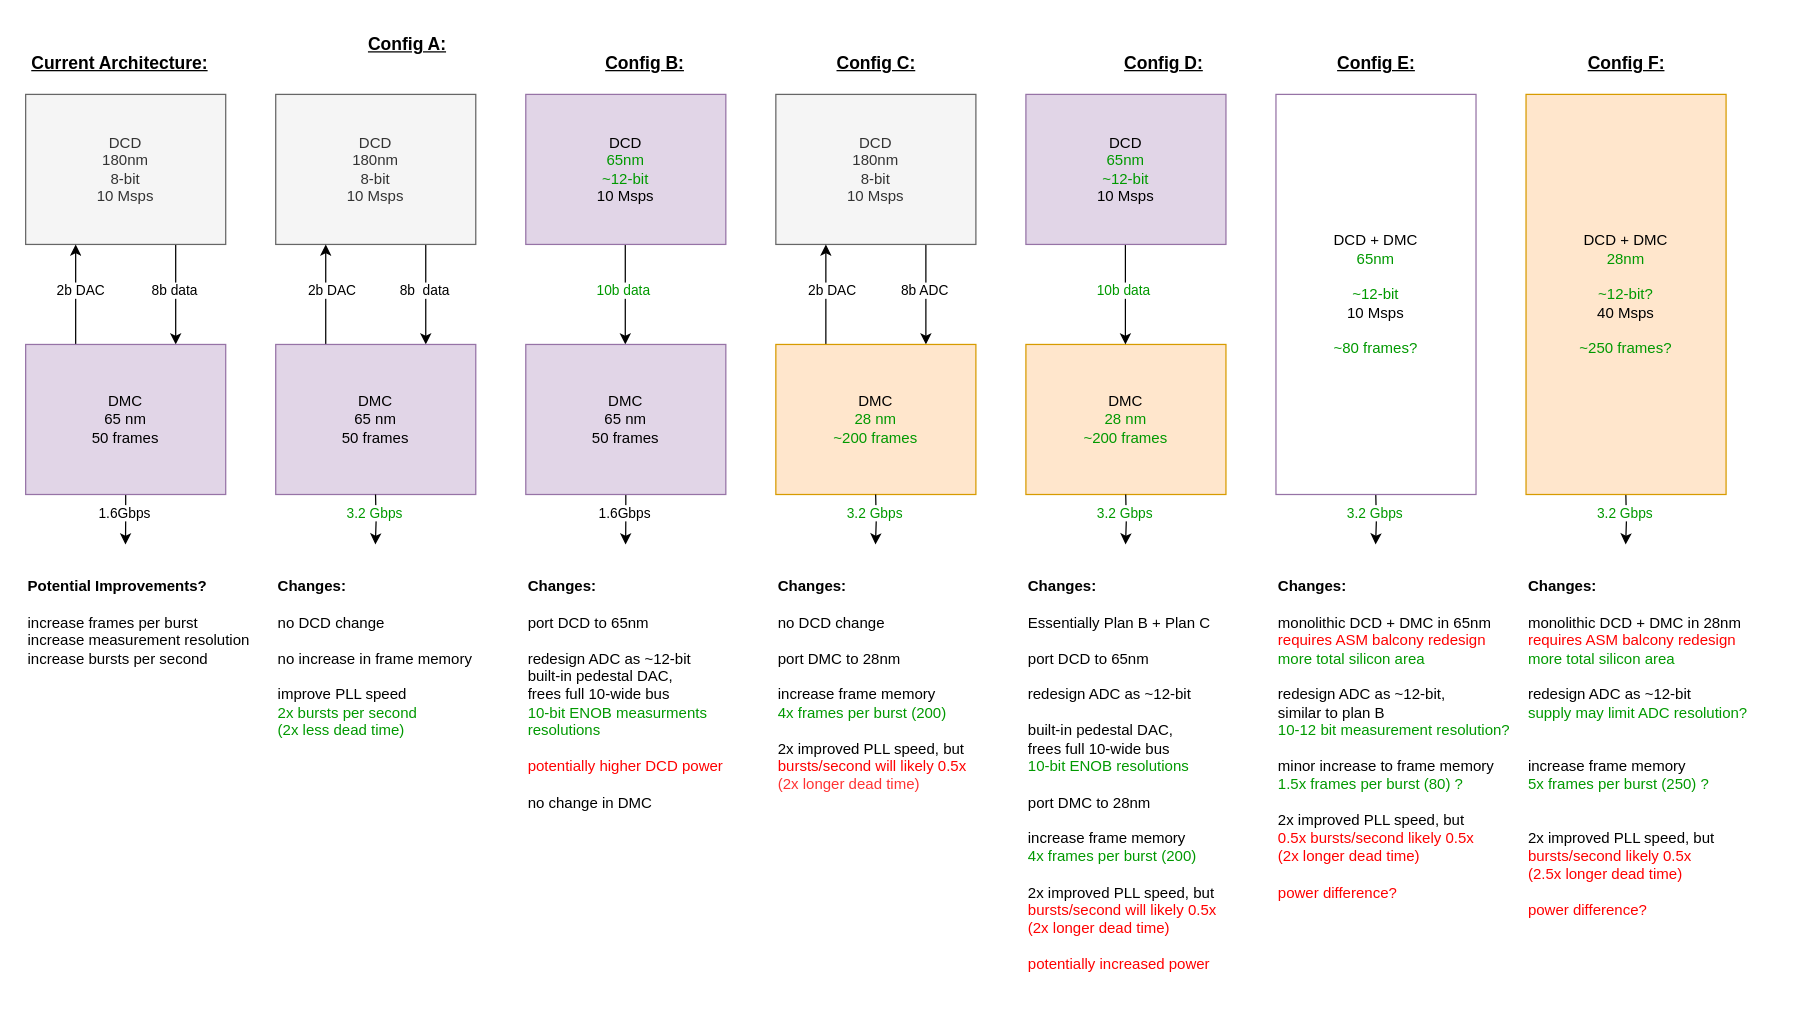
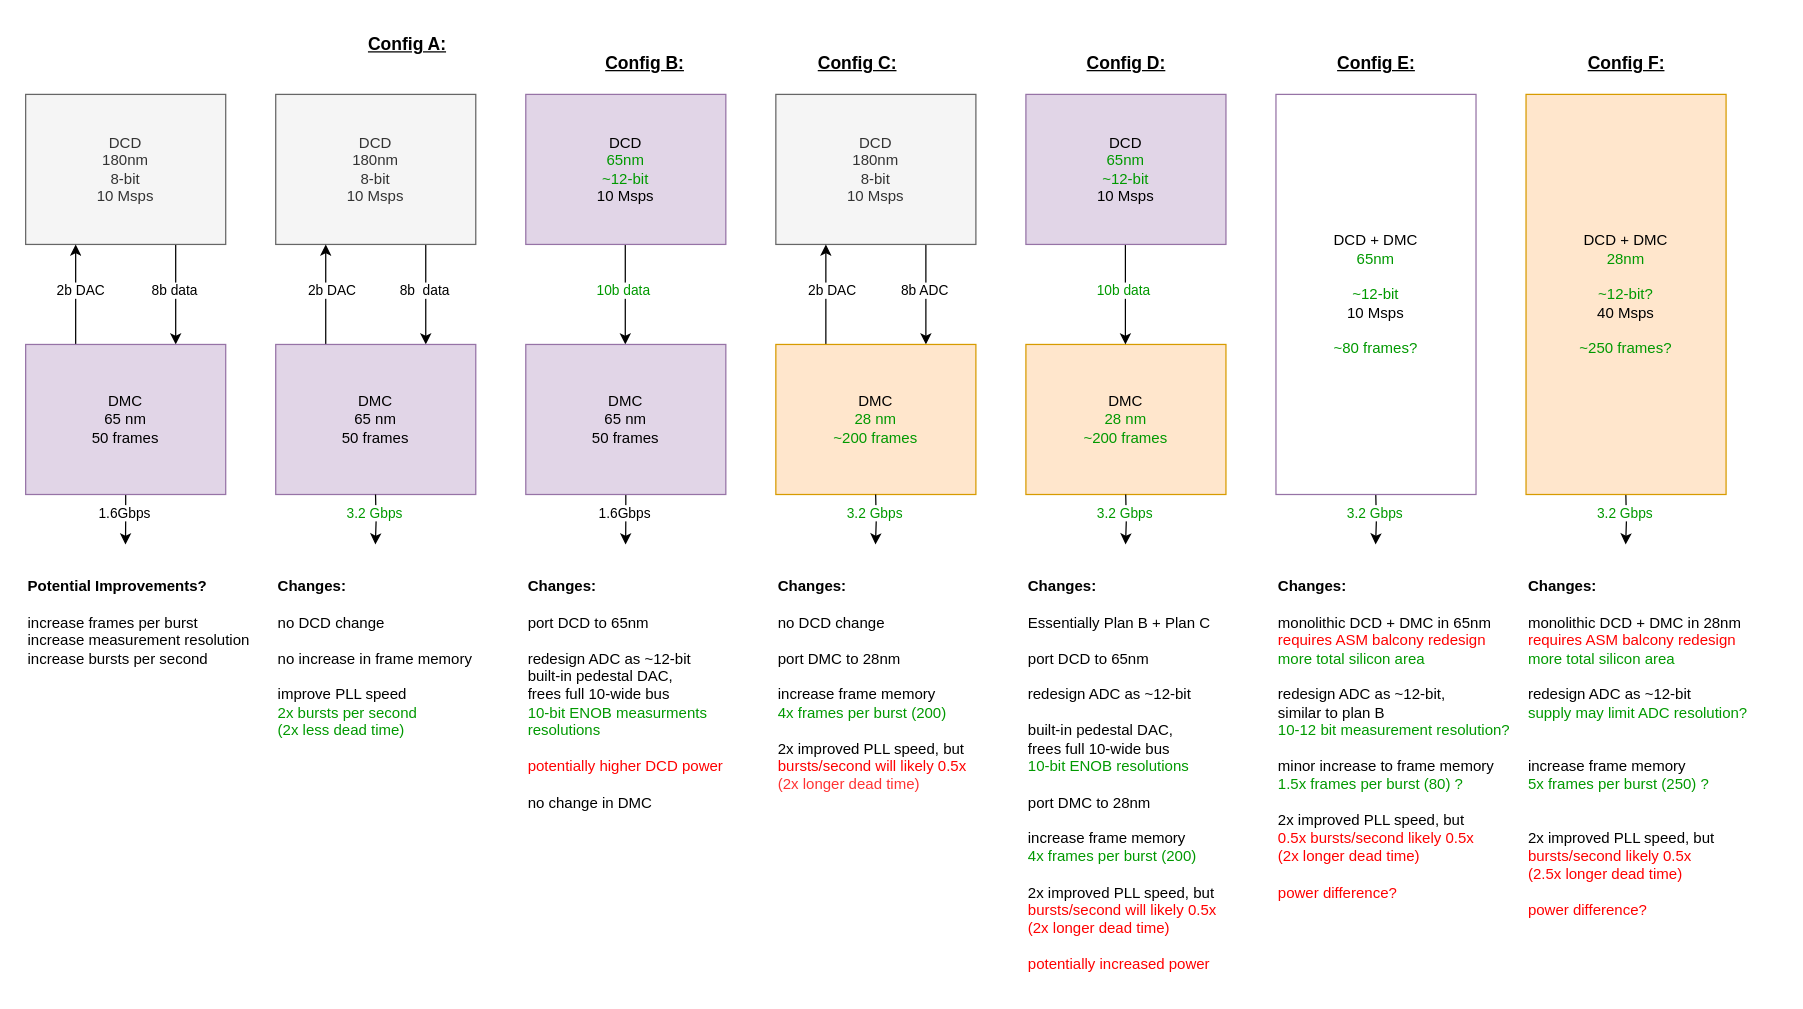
- <mxCell id="19" value="Current Architecture:" style="text;html=1;align=center;verticalAlign=middle;resizable=0;points=[];autosize=1;strokeColor=none;fillColor=none;fontStyle=5;fontSize=14;" parent="1" vertex="1"><mxGeometry x="20" y="35" width="150" height="30" as="geometry" /></mxCell>
- <mxCell id="38" value="Config C:" style="text;html=1;align=center;verticalAlign=middle;resizable=0;points=[];autosize=1;strokeColor=none;fillColor=none;fontStyle=5;fontSize=14;" parent="1" vertex="1"><mxGeometry x="660" y="35" width="80" height="30" as="geometry" /></mxCell>
+ <mxCell id="38" value="Config C:" style="text;html=1;align=center;verticalAlign=middle;resizable=0;points=[];autosize=1;strokeColor=none;fillColor=none;fontStyle=5;fontSize=14;" parent="1" vertex="1"><mxGeometry x="645" y="35" width="80" height="30" as="geometry" /></mxCell>
- <mxCell id="45" value="Config D:" style="text;html=1;align=center;verticalAlign=middle;resizable=0;points=[];autosize=1;strokeColor=none;fillColor=none;fontStyle=5;fontSize=14;" parent="1" vertex="1"><mxGeometry x="890" y="35" width="80" height="30" as="geometry" /></mxCell>
+ <mxCell id="45" value="Config D:" style="text;html=1;align=center;verticalAlign=middle;resizable=0;points=[];autosize=1;strokeColor=none;fillColor=none;fontStyle=5;fontSize=14;" parent="1" vertex="1"><mxGeometry x="860" y="35" width="80" height="30" as="geometry" /></mxCell>
